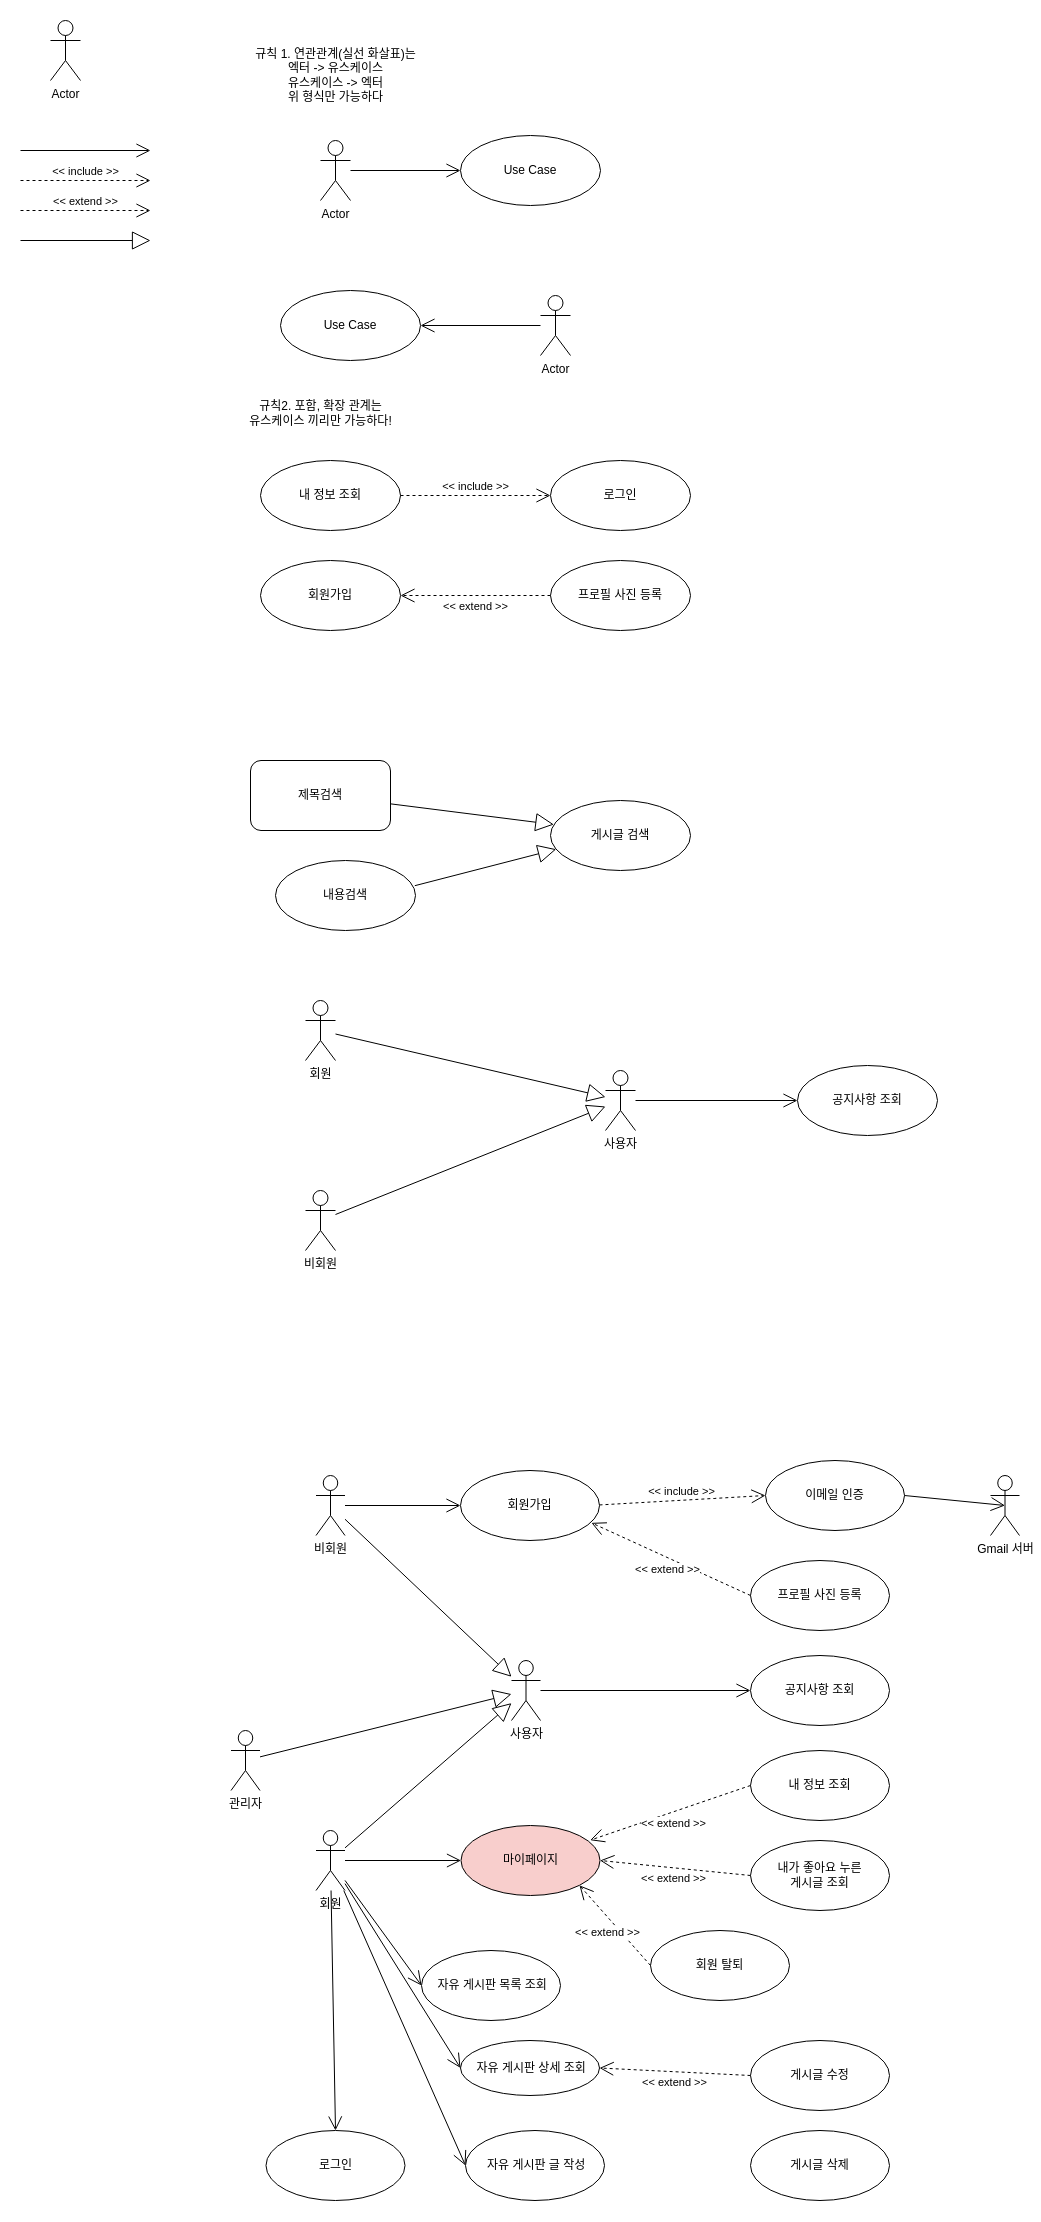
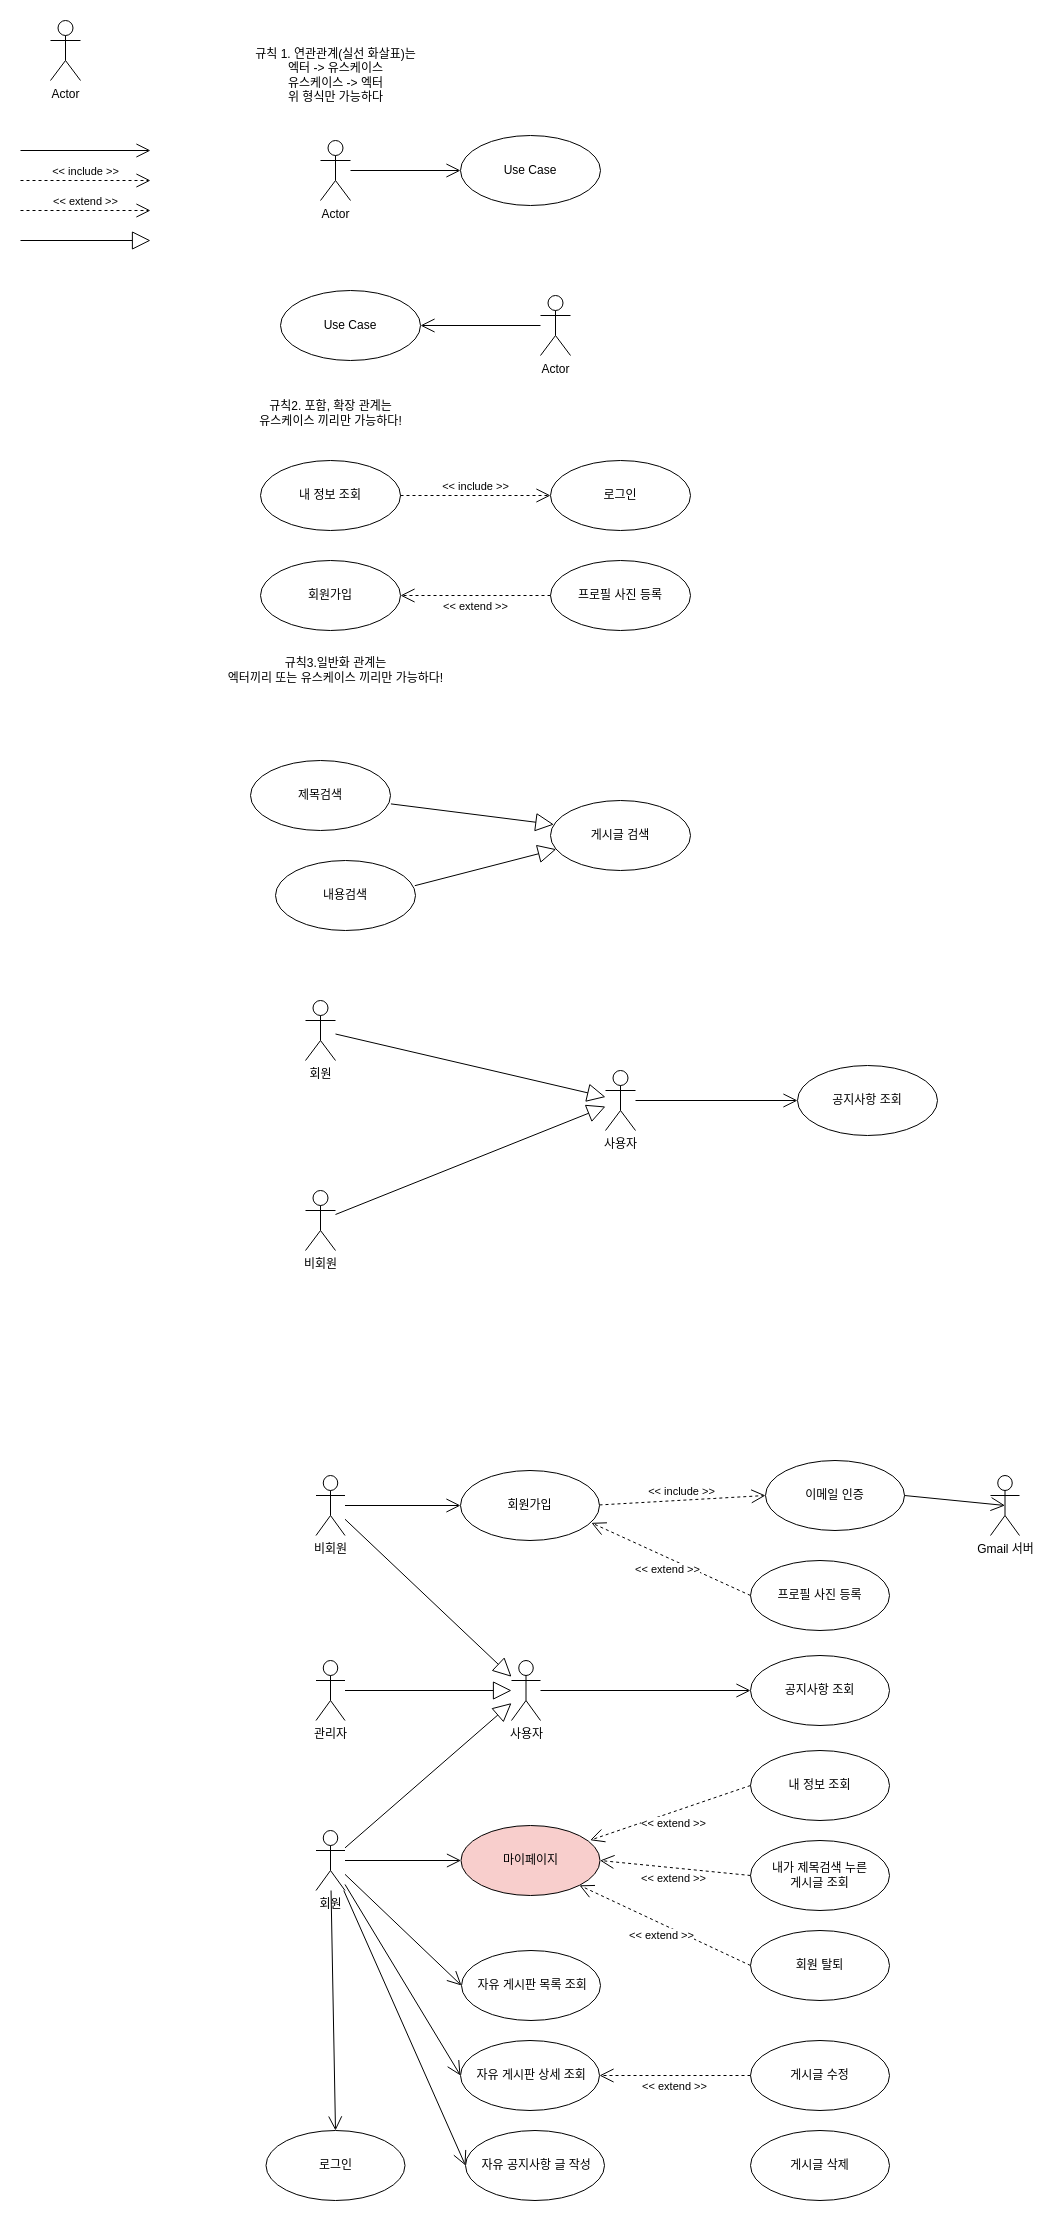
- <mxCell id="15" value="규칙2. 포함, 확장 관계는&lt;br&gt;유스케이스 끼리만 가능하다!" style="text;html=1;align=center;verticalAlign=middle;resizable=0;points=[];autosize=1;strokeColor=none;fillColor=none;" parent="1" vertex="1"><mxGeometry x="230" y="393" width="180" height="40" as="geometry" /></mxCell>
+ <mxCell id="15" value="규칙2. 포함, 확장 관계는&lt;br&gt;유스케이스 끼리만 가능하다!" style="text;html=1;align=center;verticalAlign=middle;resizable=0;points=[];autosize=1;strokeColor=none;fillColor=none;" parent="1" vertex="1"><mxGeometry x="240" y="393" width="180" height="40" as="geometry" /></mxCell>
+ <mxCell id="22" value="규칙3.일반화 관계는&lt;br&gt;엑터끼리 또는 유스케이스 끼리만 가능하다!" style="text;html=1;align=center;verticalAlign=middle;resizable=0;points=[];autosize=1;strokeColor=none;fillColor=none;" parent="1" vertex="1"><mxGeometry x="205" y="650" width="260" height="40" as="geometry" /></mxCell>
- <mxCell id="23" value="제목검색" style="whiteSpace=wrap;html=1;rounded=1;" parent="1" vertex="1"><mxGeometry x="250" y="760" width="140" height="70" as="geometry" /></mxCell>
+ <mxCell id="23" value="제목검색" style="ellipse;whiteSpace=wrap;html=1;" parent="1" vertex="1"><mxGeometry x="250" y="760" width="140" height="70" as="geometry" /></mxCell>
- <mxCell id="49" value="관리자" style="shape=umlActor;verticalLabelPosition=bottom;verticalAlign=top;html=1;outlineConnect=0;" vertex="1" parent="1"><mxGeometry x="230.5" y="1730" width="29" height="60" as="geometry" /></mxCell>
+ <mxCell id="49" value="관리자" style="shape=umlActor;verticalLabelPosition=bottom;verticalAlign=top;html=1;outlineConnect=0;" vertex="1" parent="1"><mxGeometry x="315.5" y="1660" width="29" height="60" as="geometry" /></mxCell>
- <mxCell id="54" value="내가 좋아요 누른 &lt;br&gt;게시글 조회" style="ellipse;whiteSpace=wrap;html=1;" vertex="1" parent="1"><mxGeometry x="750" y="1840" width="139" height="70" as="geometry" /></mxCell>
+ <mxCell id="54" value="내가 제목검색 누른 &lt;br&gt;게시글 조회" style="ellipse;whiteSpace=wrap;html=1;" vertex="1" parent="1"><mxGeometry x="750" y="1840" width="139" height="70" as="geometry" /></mxCell>
- <mxCell id="55" value="회원 탈퇴" style="ellipse;whiteSpace=wrap;html=1;" vertex="1" parent="1"><mxGeometry x="650" y="1930" width="139" height="70" as="geometry" /></mxCell>
+ <mxCell id="55" value="회원 탈퇴" style="ellipse;whiteSpace=wrap;html=1;" vertex="1" parent="1"><mxGeometry x="750" y="1930" width="139" height="70" as="geometry" /></mxCell>
- <mxCell id="59" value="&amp;nbsp;자유 게시판 목록 조회" style="ellipse;whiteSpace=wrap;html=1;" vertex="1" parent="1"><mxGeometry x="421" y="1950" width="139" height="70" as="geometry" /></mxCell>
+ <mxCell id="59" value="&amp;nbsp;자유 게시판 목록 조회" style="ellipse;whiteSpace=wrap;html=1;" vertex="1" parent="1"><mxGeometry x="461" y="1950" width="139" height="70" as="geometry" /></mxCell>
- <mxCell id="60" value="&amp;nbsp;자유 게시판 상세 조회" style="ellipse;whiteSpace=wrap;html=1;" vertex="1" parent="1"><mxGeometry x="460" y="2040" width="139" height="55" as="geometry" /></mxCell>
+ <mxCell id="60" value="&amp;nbsp;자유 게시판 상세 조회" style="ellipse;whiteSpace=wrap;html=1;" vertex="1" parent="1"><mxGeometry x="460" y="2040" width="139" height="70" as="geometry" /></mxCell>
- <mxCell id="61" value="&amp;nbsp;자유 게시판 글 작성" style="ellipse;whiteSpace=wrap;html=1;" vertex="1" parent="1"><mxGeometry x="465" y="2130" width="139" height="70" as="geometry" /></mxCell>
+ <mxCell id="61" value="&amp;nbsp;자유 공지사항 글 작성" style="ellipse;whiteSpace=wrap;html=1;" vertex="1" parent="1"><mxGeometry x="465" y="2130" width="139" height="70" as="geometry" /></mxCell>
